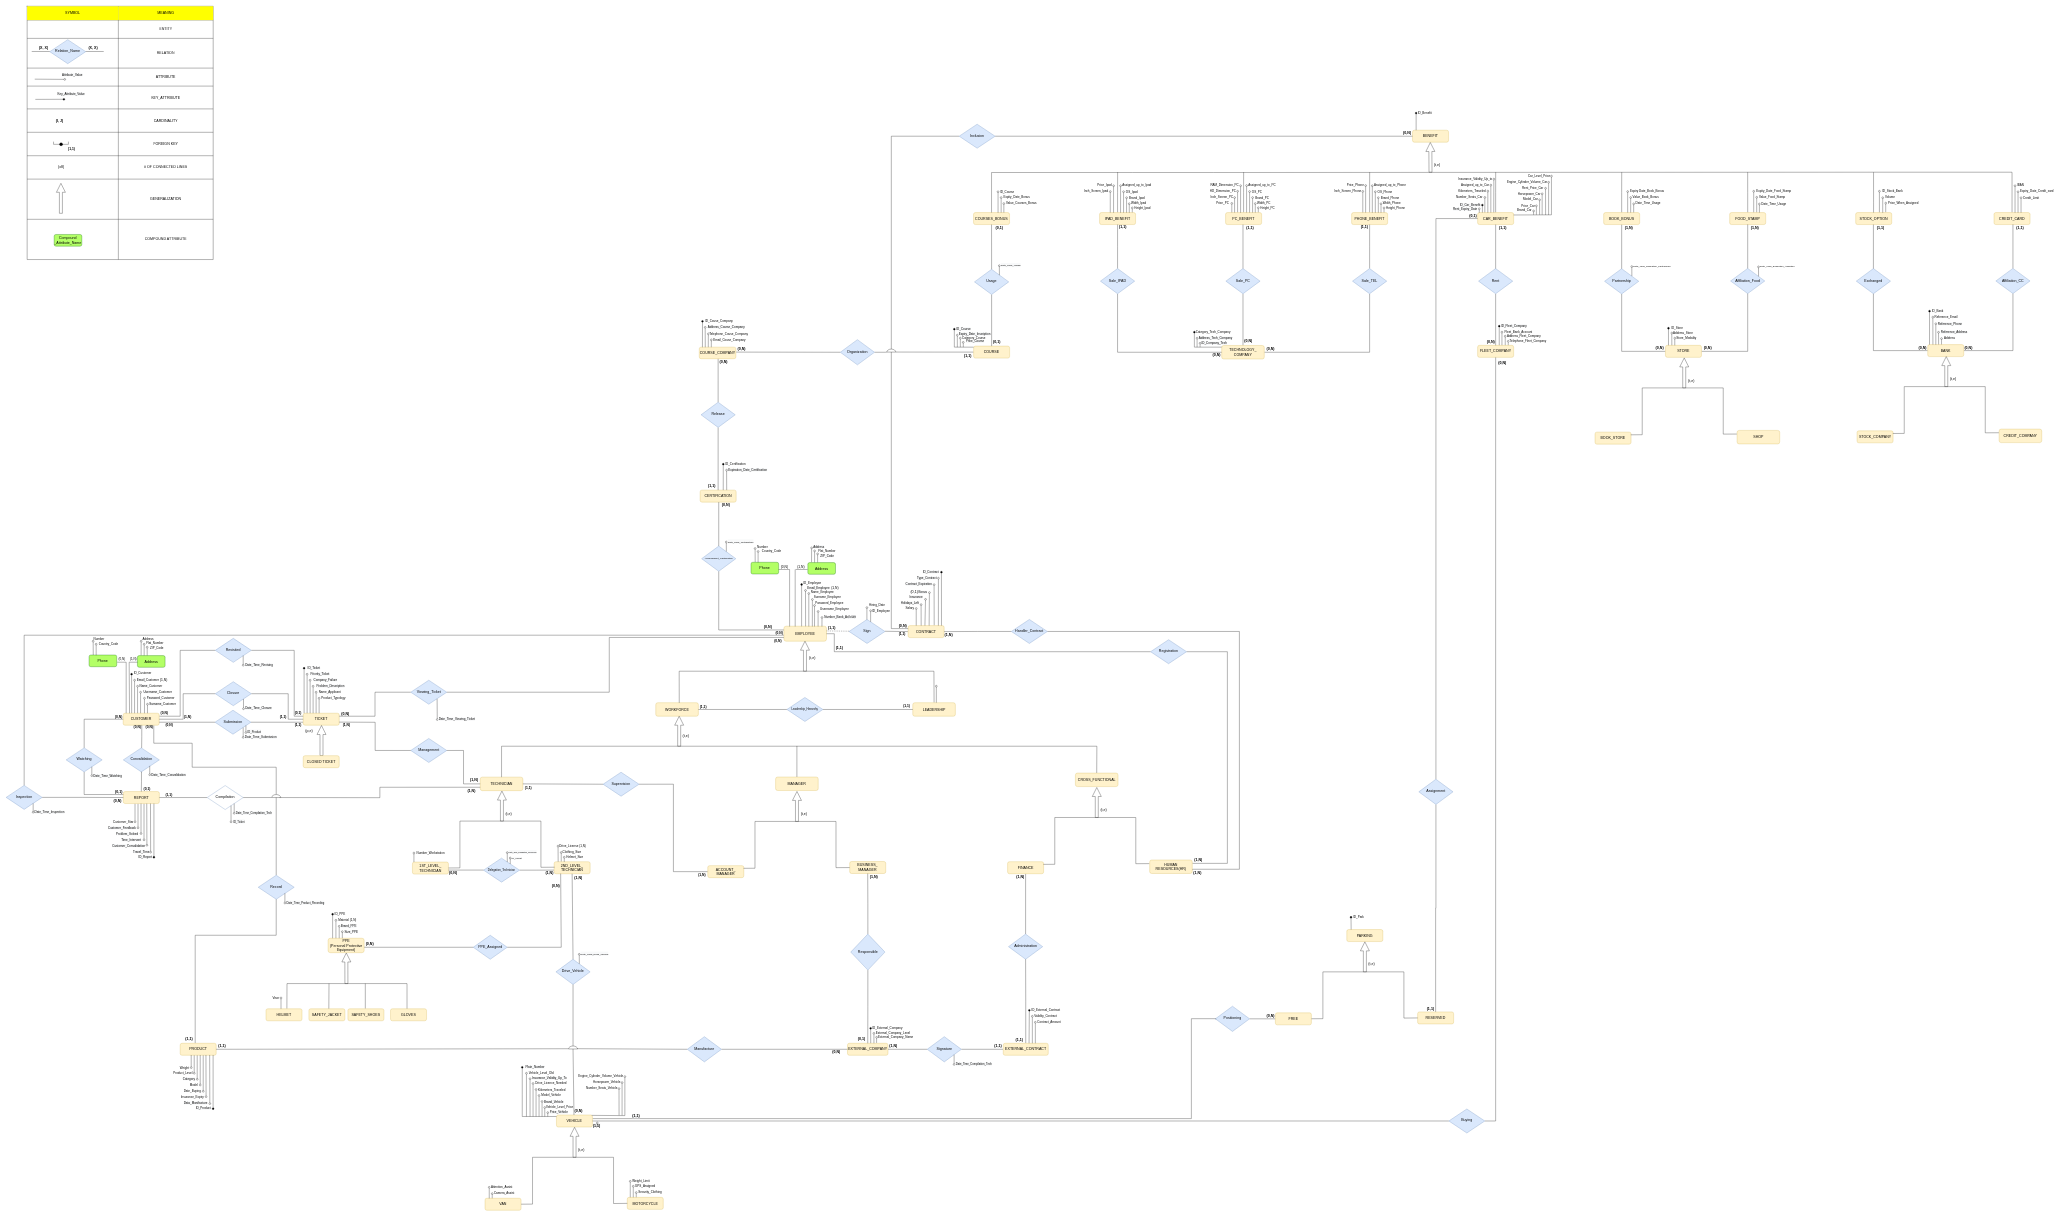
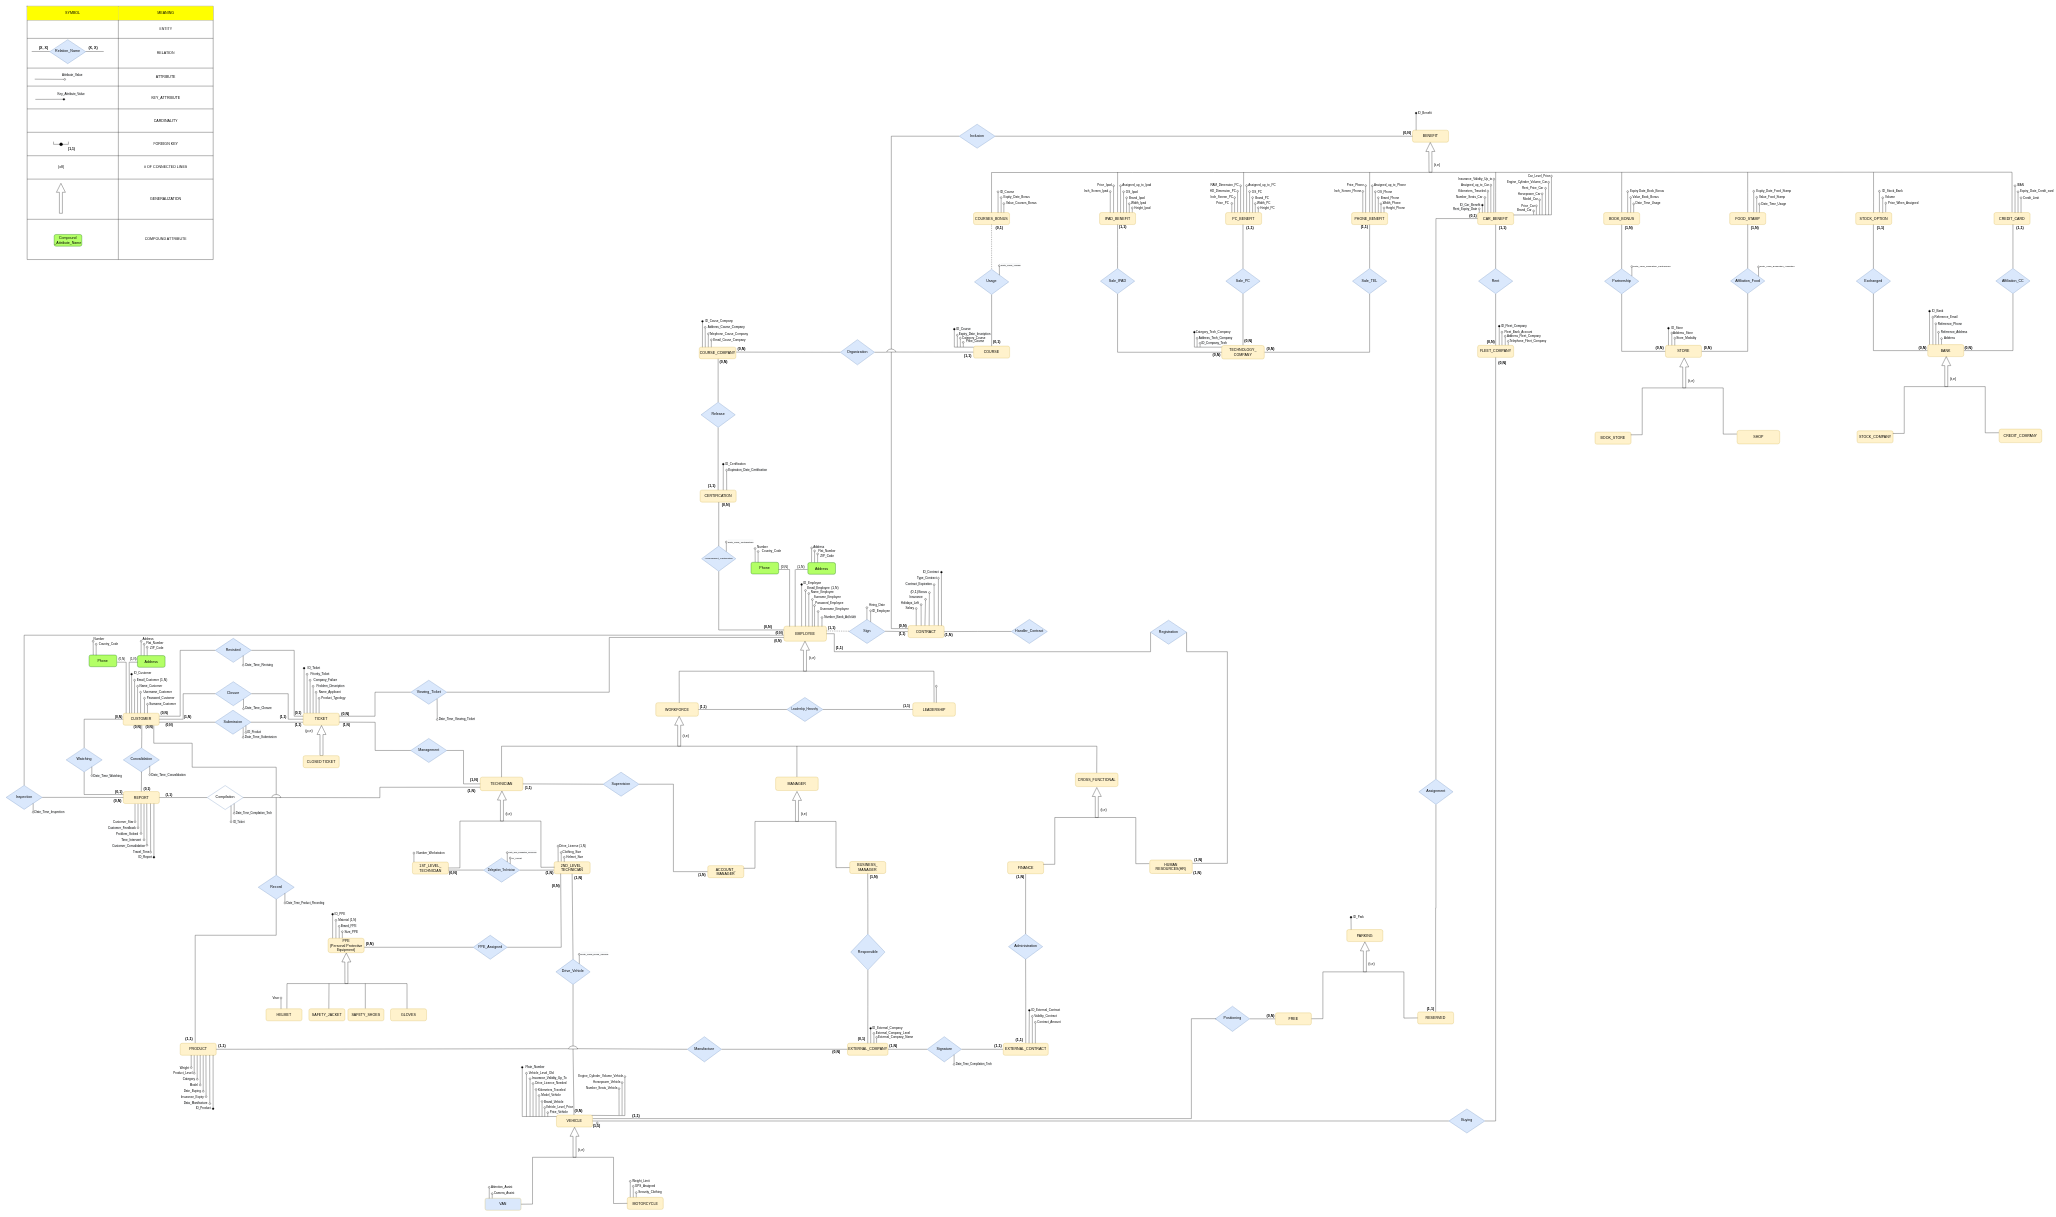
- <mxCell id="575" value="&lt;b&gt;(I, J)&lt;/b&gt;" style="text;html=1;strokeColor=none;fillColor=none;align=center;verticalAlign=middle;whiteSpace=wrap;rounded=0;" parent="1" vertex="1"><mxGeometry x="167.56" y="385.5" width="60" height="30" as="geometry" /></mxCell>
- <mxCell id="263" value="" style="endArrow=none;html=1;rounded=0;entryX=0.5;entryY=0;entryDx=0;entryDy=0;exitX=0.5;exitY=1;exitDx=0;exitDy=0;" parent="1" source="154" target="261" edge="1"><mxGeometry width="50" height="50" relative="1" as="geometry"><mxPoint x="3303" y="756" as="sourcePoint" /><mxPoint x="3536.42" y="745.75" as="targetPoint" /></mxGeometry></mxCell>
+ <mxCell id="263" value="" style="endArrow=none;html=1;rounded=0;entryX=0.5;entryY=0;entryDx=0;entryDy=0;exitX=0.5;exitY=1;exitDx=0;exitDy=0;dashed=1;" parent="1" source="154" target="261" edge="1"><mxGeometry width="50" height="50" relative="1" as="geometry"><mxPoint x="3303" y="756" as="sourcePoint" /><mxPoint x="3536.42" y="745.75" as="targetPoint" /></mxGeometry></mxCell>
- <mxCell id="145" style="edgeStyle=orthogonalEdgeStyle;rounded=0;orthogonalLoop=1;jettySize=auto;html=1;exitX=1;exitY=0.5;exitDx=0;exitDy=0;endArrow=none;endFill=0;entryX=1;entryY=0.75;entryDx=0;entryDy=0;" parent="1" source="146" target="240" edge="1"><mxGeometry relative="1" as="geometry"><mxPoint x="4050" y="2888" as="targetPoint" /><Array as="points"><mxPoint x="4130" y="2104" /><mxPoint x="4130" y="2896" /><mxPoint x="3973" y="2896" /></Array></mxGeometry></mxCell>
- <mxCell id="142" value="Registration" style="rhombus;whiteSpace=wrap;html=1;shadow=0;fontFamily=Helvetica;fontSize=12;align=center;strokeWidth=1;spacing=6;spacingTop=-4;fillColor=#dae8fc;strokeColor=#6c8ebf;" parent="1" vertex="1"><mxGeometry x="3834" y="2131" width="120" height="80" as="geometry" /></mxCell>
+ <mxCell id="142" value="Registration" style="rhombus;whiteSpace=wrap;html=1;shadow=0;fontFamily=Helvetica;fontSize=12;align=center;strokeWidth=1;spacing=6;spacingTop=-4;fillColor=#dae8fc;strokeColor=#6c8ebf;" parent="1" vertex="1"><mxGeometry x="3834" y="2066" width="120" height="80" as="geometry" /></mxCell>
- <mxCell id="118" value="VAN" style="rounded=1;whiteSpace=wrap;html=1;fontSize=12;glass=0;strokeWidth=1;shadow=0;fillColor=#fff2cc;strokeColor=#d6b656;" parent="1" vertex="1"><mxGeometry x="1616" y="3992.5" width="120" height="40" as="geometry" /></mxCell>
+ <mxCell id="118" value="VAN" style="rounded=1;whiteSpace=wrap;html=1;fontSize=12;glass=0;strokeWidth=1;shadow=0;fillColor=#dae8fc;strokeColor=#d6b656;" parent="1" vertex="1"><mxGeometry x="1616" y="3992.5" width="120" height="40" as="geometry" /></mxCell>
